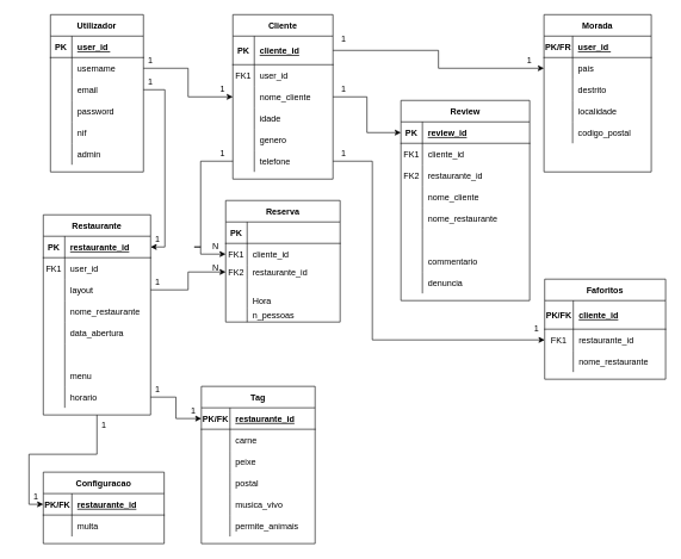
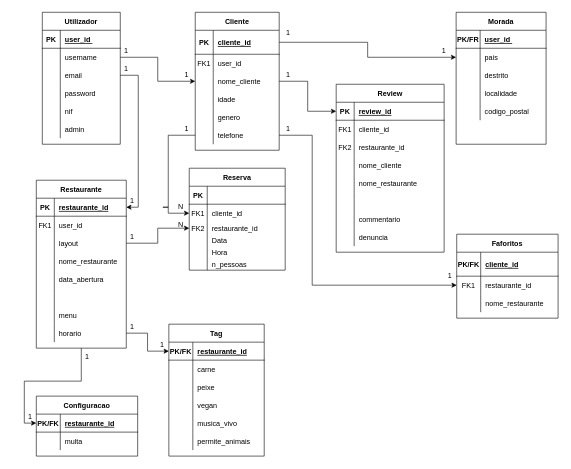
+ <mxCell id="98" value="Data" style="shape=partialRectangle;overflow=hidden;connectable=0;fillColor=none;top=0;left=0;bottom=0;right=0;align=left;spacingLeft=6;" vertex="1" parent="96"><mxGeometry x="30" width="130" height="20" as="geometry"><mxRectangle width="130" height="20" as="alternateBounds" /></mxGeometry></mxCell>
- <mxCell id="80" value="postal" style="shape=partialRectangle;overflow=hidden;connectable=0;fillColor=none;top=0;left=0;bottom=0;right=0;align=left;spacingLeft=6;" parent="78" vertex="1"><mxGeometry x="40" width="119" height="30" as="geometry"><mxRectangle width="119" height="30" as="alternateBounds" /></mxGeometry></mxCell>
+ <mxCell id="80" value="vegan" style="shape=partialRectangle;overflow=hidden;connectable=0;fillColor=none;top=0;left=0;bottom=0;right=0;align=left;spacingLeft=6;" parent="78" vertex="1"><mxGeometry x="40" width="119" height="30" as="geometry"><mxRectangle width="119" height="30" as="alternateBounds" /></mxGeometry></mxCell>
